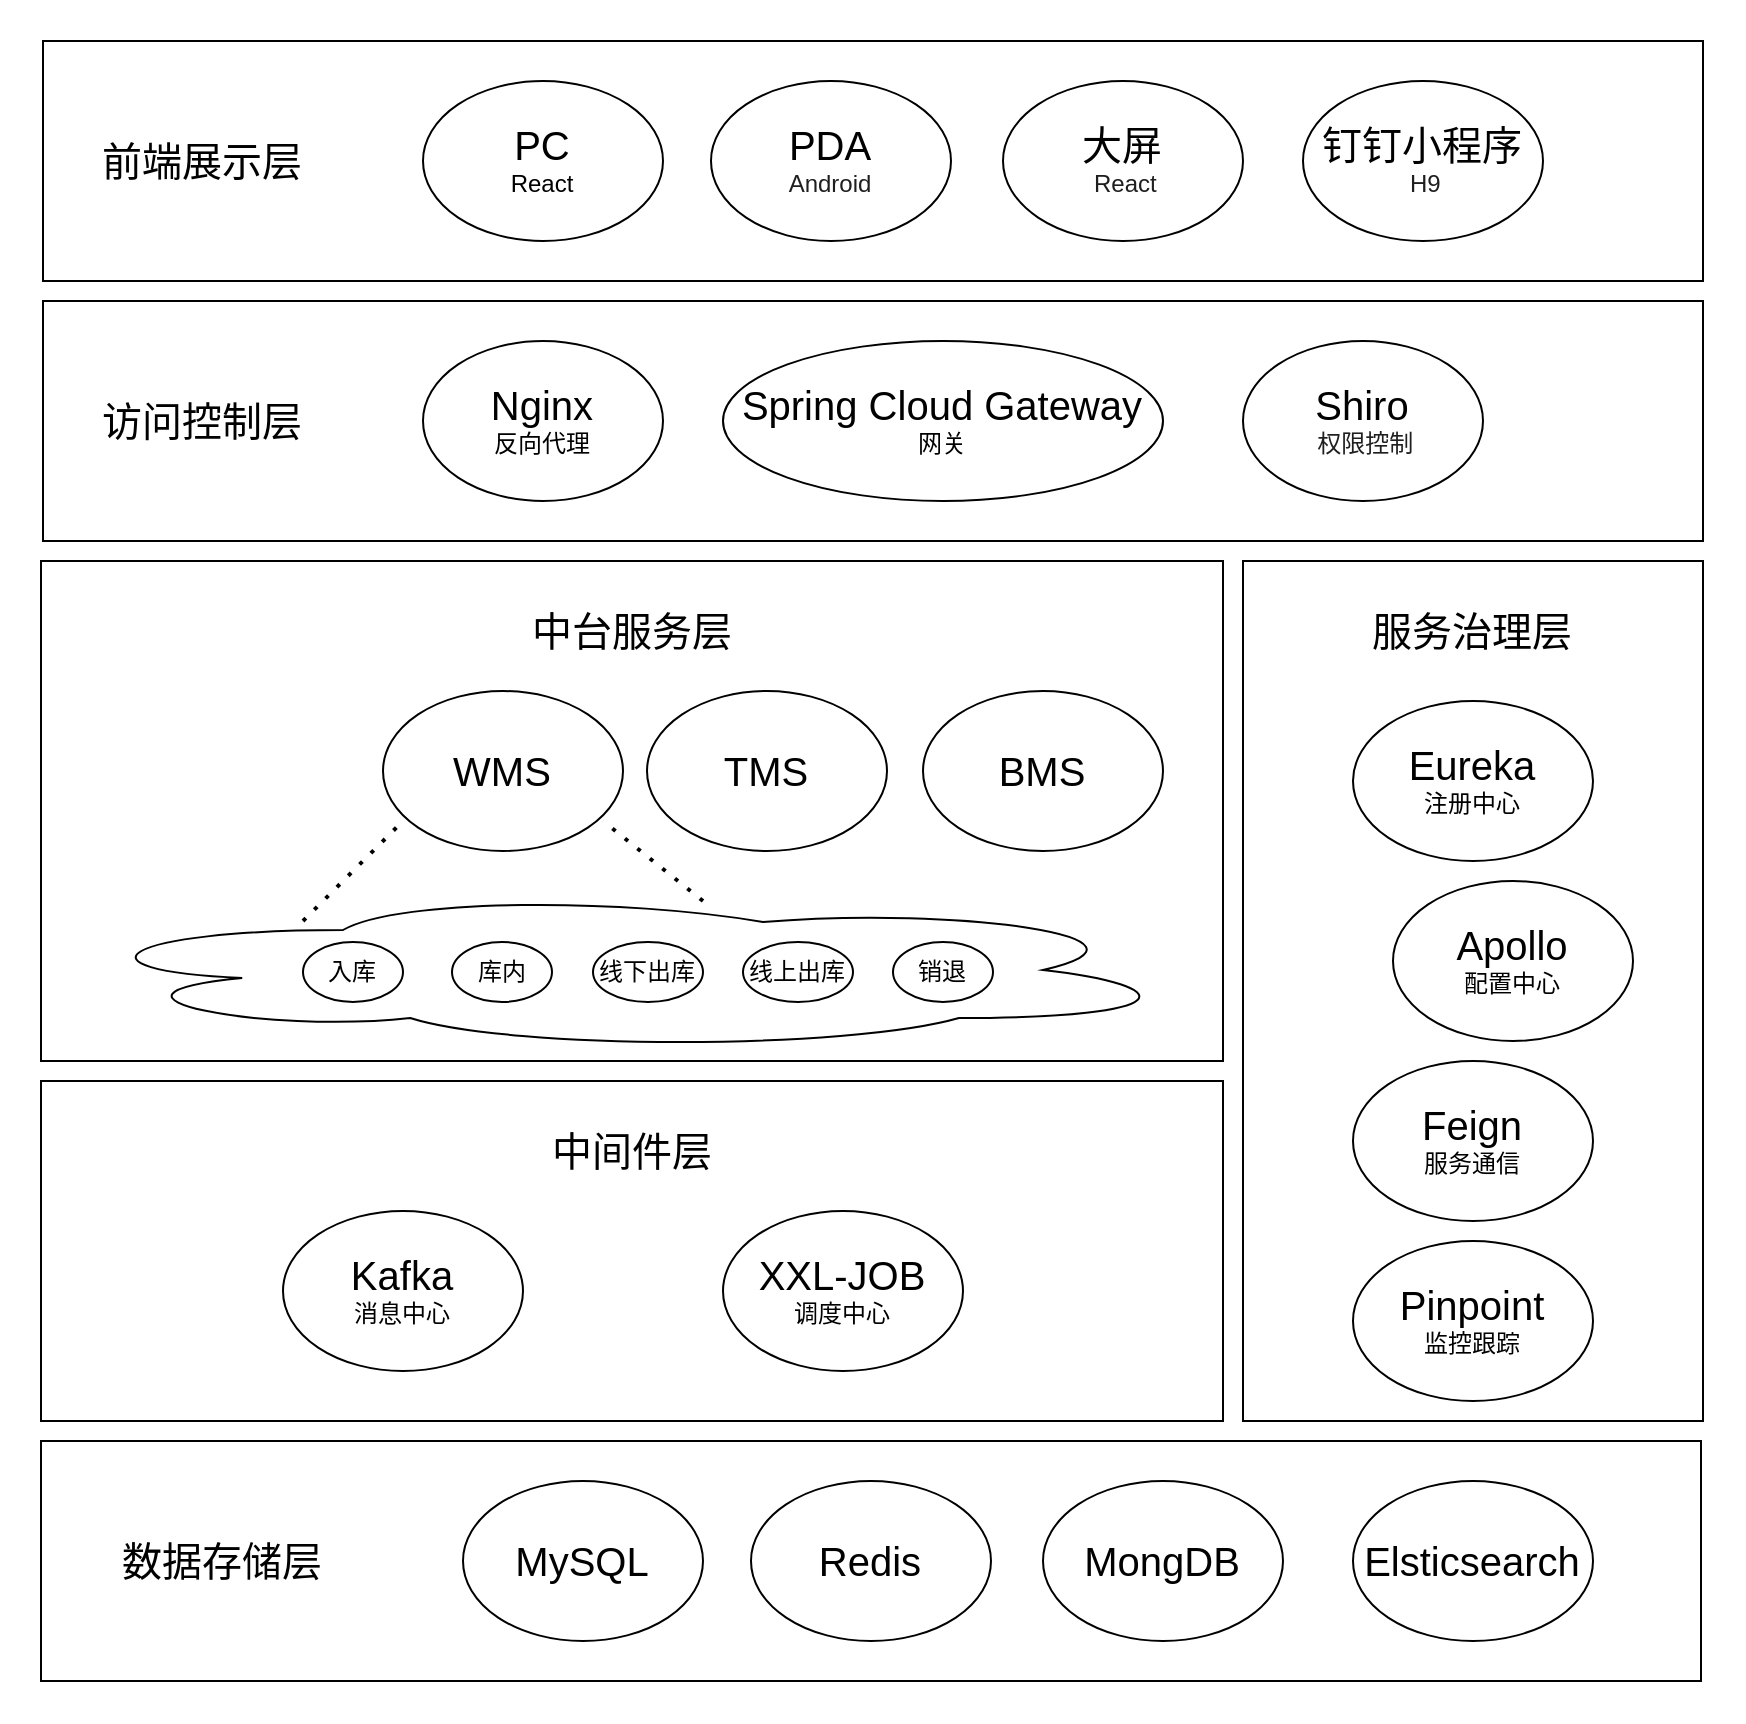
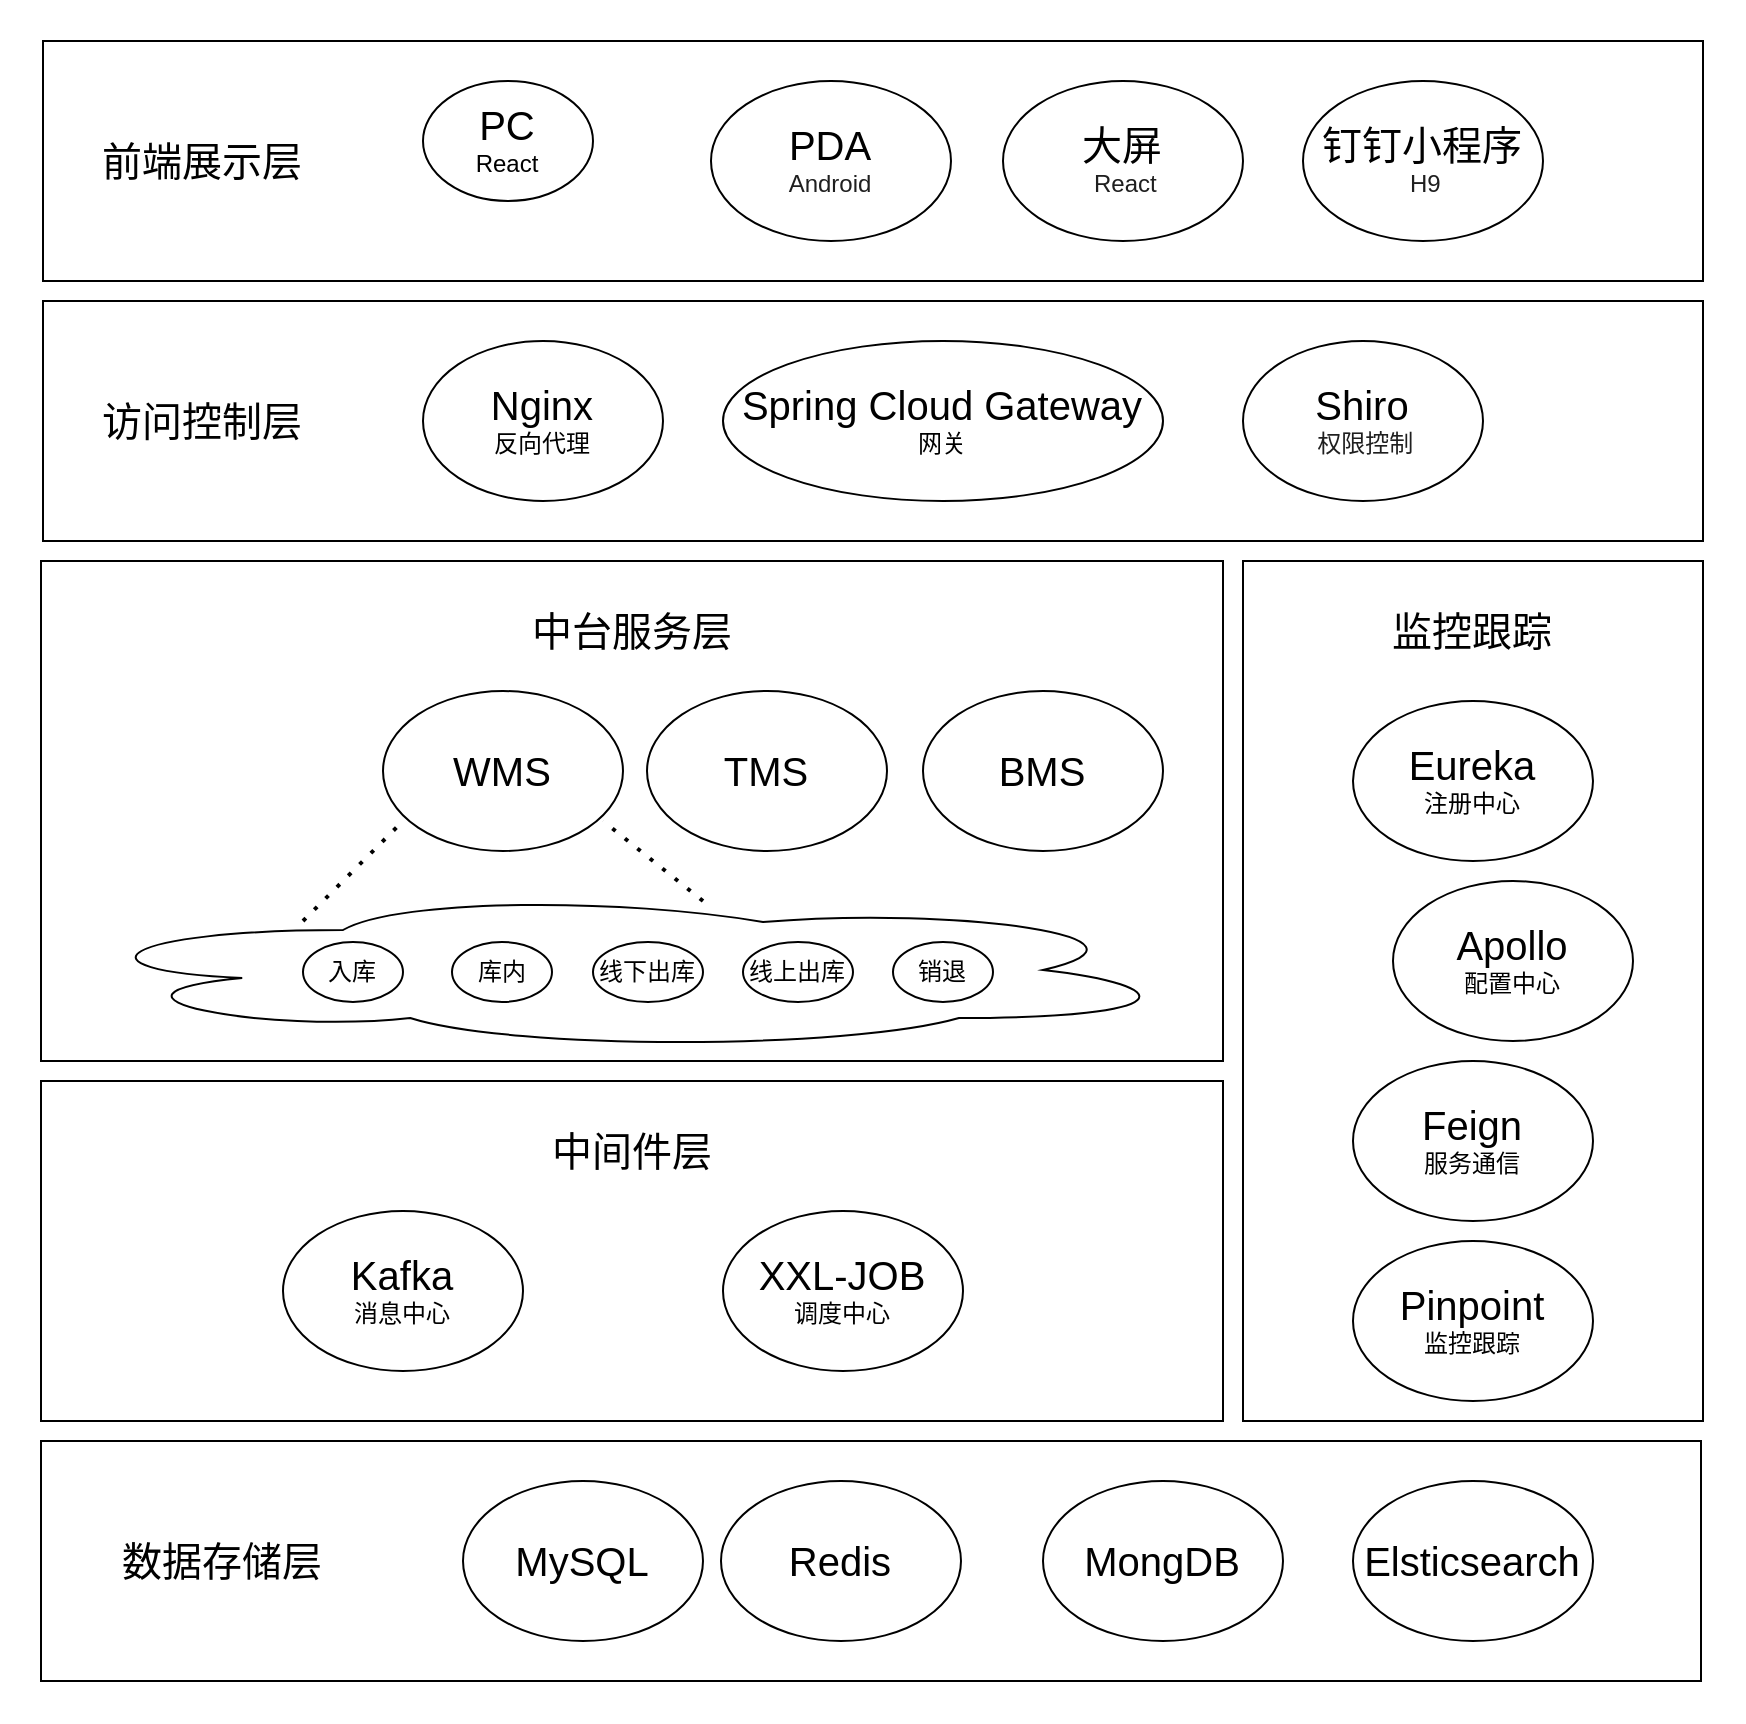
- <mxCell id="6" value="&lt;font style=&quot;font-size: 20px;&quot;&gt;PC&lt;/font&gt;&lt;div&gt;React&lt;/div&gt;" style="ellipse;whiteSpace=wrap;html=1;" vertex="1" parent="1"><mxGeometry x="211" y="40" width="120" height="80" as="geometry" /></mxCell>
+ <mxCell id="6" value="&lt;font style=&quot;font-size: 20px;&quot;&gt;PC&lt;/font&gt;&lt;div&gt;React&lt;/div&gt;" style="ellipse;whiteSpace=wrap;html=1;" vertex="1" parent="1"><mxGeometry x="211" y="40" width="85" height="60" as="geometry" /></mxCell>
- <mxCell id="16" value="&lt;font style=&quot;font-size: 20px;&quot;&gt;服务治理层&lt;/font&gt;" style="text;html=1;align=center;verticalAlign=middle;whiteSpace=wrap;rounded=0;" vertex="1" parent="1"><mxGeometry x="676" y="300" width="120" height="30" as="geometry" /></mxCell>
+ <mxCell id="16" value="&lt;font style=&quot;font-size: 20px;&quot;&gt;监控跟踪&lt;/font&gt;" style="text;html=1;align=center;verticalAlign=middle;whiteSpace=wrap;rounded=0;" vertex="1" parent="1"><mxGeometry x="676" y="300" width="120" height="30" as="geometry" /></mxCell>
- <mxCell id="39" value="&lt;span style=&quot;font-size: 20px;&quot;&gt;Redis&lt;/span&gt;" style="ellipse;whiteSpace=wrap;html=1;" vertex="1" parent="1"><mxGeometry x="375" y="740" width="120" height="80" as="geometry" /></mxCell>
+ <mxCell id="39" value="&lt;span style=&quot;font-size: 20px;&quot;&gt;Redis&lt;/span&gt;" style="ellipse;whiteSpace=wrap;html=1;" vertex="1" parent="1"><mxGeometry x="360" y="740" width="120" height="80" as="geometry" /></mxCell>
